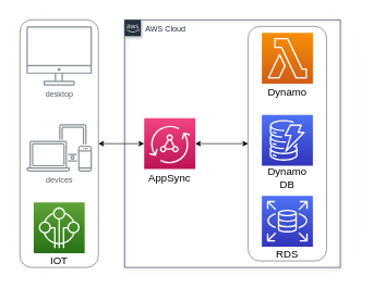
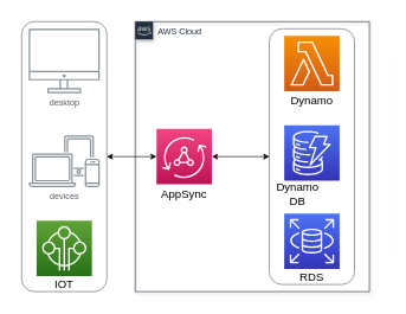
- <mxCell id="17" value="Dynamo DB" style="text;html=1;strokeColor=none;fillColor=none;align=center;verticalAlign=middle;whiteSpace=wrap;rounded=0;fontSize=16;" vertex="1" parent="1"><mxGeometry x="419" y="263" width="40" height="20" as="geometry" /></mxCell>
+ <mxCell id="17" value="Dynamo DB" style="text;html=1;strokeColor=none;fillColor=none;align=center;verticalAlign=middle;whiteSpace=wrap;rounded=0;fontSize=16;" vertex="1" parent="1"><mxGeometry x="399" y="263" width="40" height="20" as="geometry" /></mxCell>
